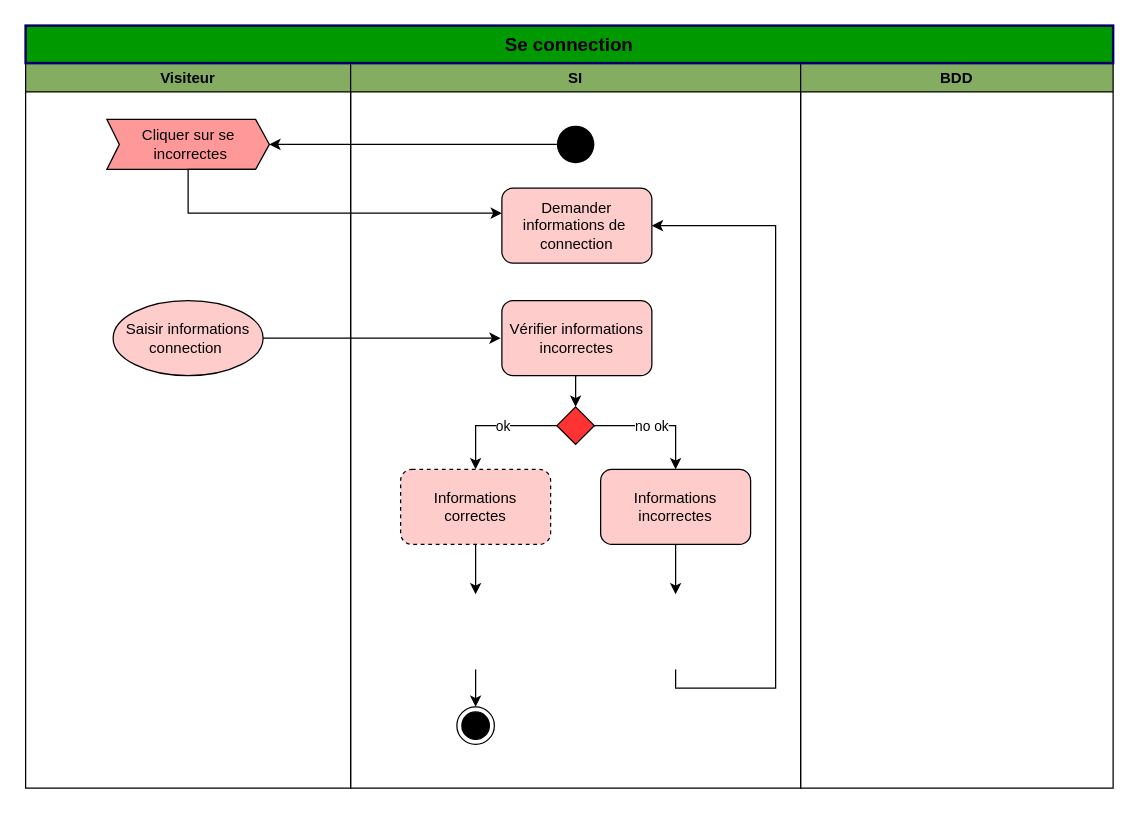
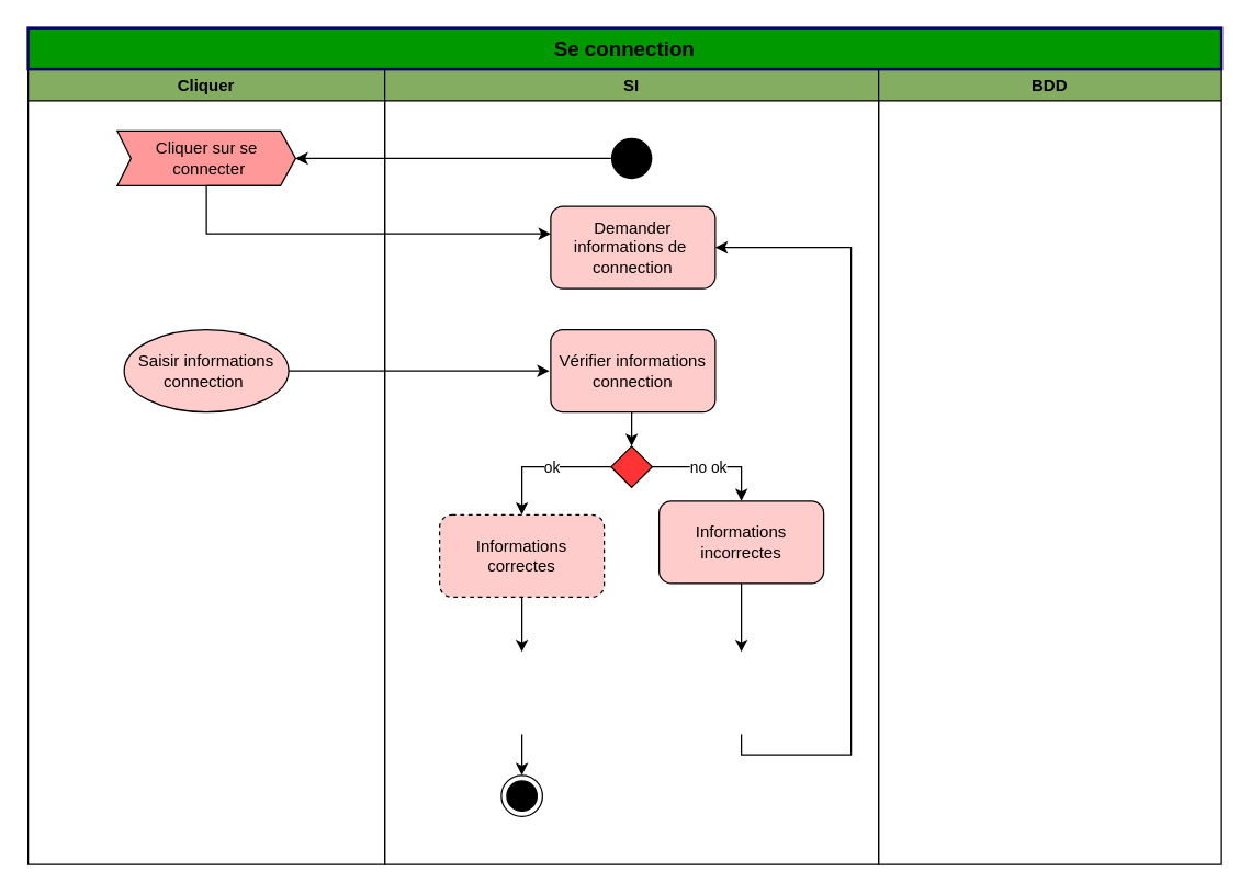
- <mxCell id="2" value="Visiteur" style="swimlane;fillColor=#85AD61;" parent="1" vertex="1"><mxGeometry x="20" y="50" width="260" height="580" as="geometry" /></mxCell>
+ <mxCell id="2" value="Cliquer" style="swimlane;fillColor=#85AD61;" parent="1" vertex="1"><mxGeometry x="20" y="50" width="260" height="580" as="geometry" /></mxCell>
- <mxCell id="3" value="Cliquer sur se&lt;br&gt;&amp;nbsp;incorrectes&lt;br&gt;" style="html=1;shadow=0;dashed=0;align=center;verticalAlign=middle;shape=mxgraph.arrows2.arrow;dy=0;dx=11;notch=10;fillColor=#FF9999;" parent="2" vertex="1"><mxGeometry x="65" y="45" width="130" height="40" as="geometry" /></mxCell>
+ <mxCell id="3" value="Cliquer sur se&lt;br&gt;&amp;nbsp;connecter&lt;br&gt;" style="html=1;shadow=0;dashed=0;align=center;verticalAlign=middle;shape=mxgraph.arrows2.arrow;dy=0;dx=11;notch=10;fillColor=#FF9999;" parent="2" vertex="1"><mxGeometry x="65" y="45" width="130" height="40" as="geometry" /></mxCell>
- <mxCell id="9" value="Vérifier informations incorrectes" style="rounded=1;whiteSpace=wrap;html=1;fillColor=#FFCCCC;" parent="5" vertex="1"><mxGeometry x="121" y="190" width="120" height="60" as="geometry" /></mxCell>
+ <mxCell id="9" value="Vérifier informations connection" style="rounded=1;whiteSpace=wrap;html=1;fillColor=#FFCCCC;" parent="5" vertex="1"><mxGeometry x="121" y="190" width="120" height="60" as="geometry" /></mxCell>
- <mxCell id="18" value="Informations incorrectes&lt;br&gt;" style="rounded=1;whiteSpace=wrap;html=1;fillColor=#FFCCCC;" parent="5" vertex="1"><mxGeometry x="200" y="325" width="120" height="60" as="geometry" /></mxCell>
+ <mxCell id="18" value="Informations incorrectes&lt;br&gt;" style="rounded=1;whiteSpace=wrap;html=1;fillColor=#FFCCCC;" parent="5" vertex="1"><mxGeometry x="200" y="315" width="120" height="60" as="geometry" /></mxCell>
